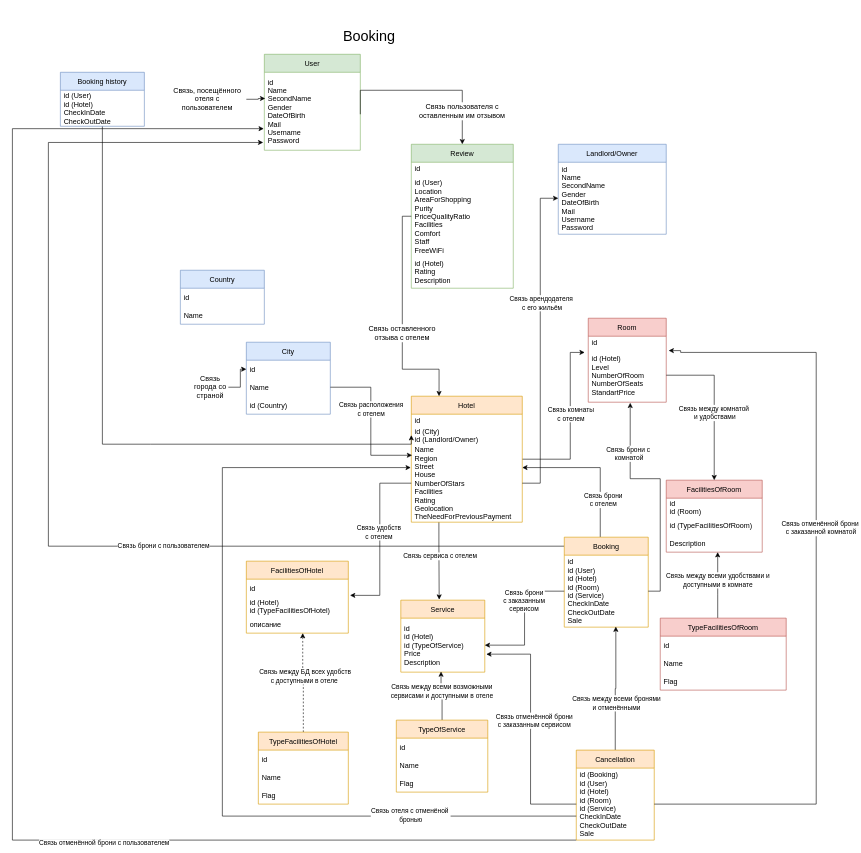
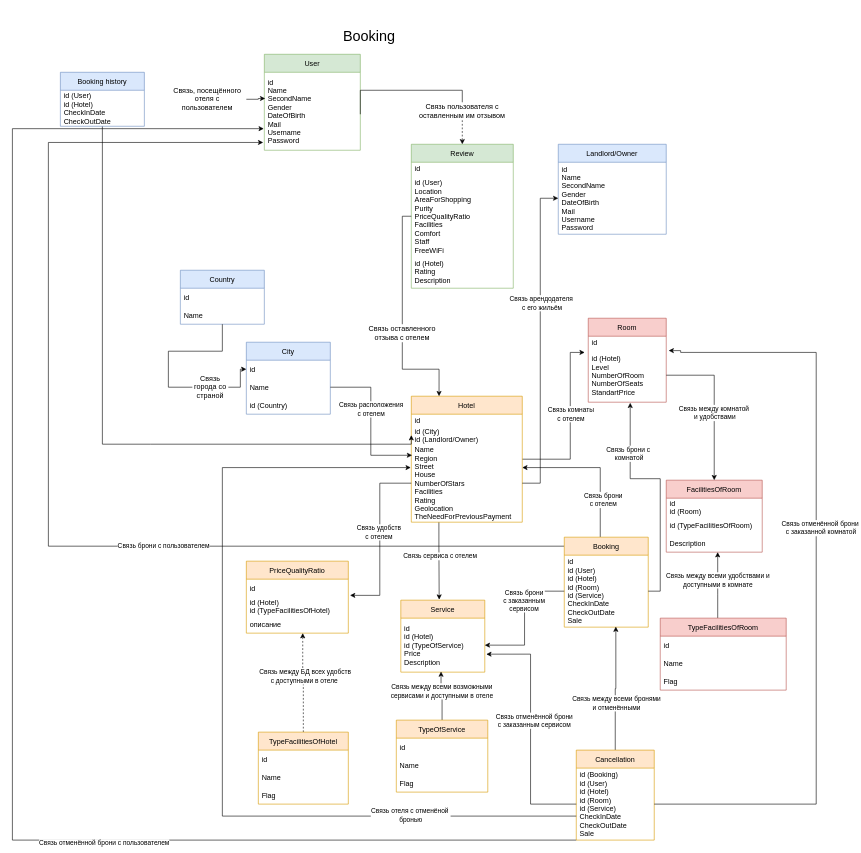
- <mxCell id="29" style="edgeStyle=orthogonalEdgeStyle;rounded=0;orthogonalLoop=1;jettySize=auto;html=1;entryX=0.5;entryY=0;entryDx=0;entryDy=0;startArrow=none;" edge="1" parent="1" source="86" target="25"><mxGeometry relative="1" as="geometry"><mxPoint x="600" y="190" as="sourcePoint" /></mxGeometry></mxCell>
+ <mxCell id="29" style="edgeStyle=orthogonalEdgeStyle;rounded=0;orthogonalLoop=1;jettySize=auto;html=1;entryX=0.5;entryY=0;entryDx=0;entryDy=0;startArrow=none;dashed=1;" edge="1" parent="1" source="86" target="25"><mxGeometry relative="1" as="geometry"><mxPoint x="600" y="190" as="sourcePoint" /></mxGeometry></mxCell>
+ <mxCell id="89" value="" style="edgeStyle=orthogonalEdgeStyle;rounded=0;orthogonalLoop=1;jettySize=auto;html=1;entryX=0;entryY=0.5;entryDx=0;entryDy=0;endArrow=none;" edge="1" parent="1" source="50" target="88"><mxGeometry relative="1" as="geometry"><mxPoint x="170" y="825" as="sourcePoint" /><mxPoint x="290" y="825" as="targetPoint" /></mxGeometry></mxCell>
- <mxCell id="31" value="FacilitiesOfHotel" style="swimlane;fontStyle=0;childLayout=stackLayout;horizontal=1;startSize=30;horizontalStack=0;resizeParent=1;resizeParentMax=0;resizeLast=0;collapsible=1;marginBottom=0;strokeWidth=1;fillColor=#ffe6cc;strokeColor=#d79b00;" vertex="1" parent="1"><mxGeometry x="410" y="935" width="170" height="120" as="geometry" /></mxCell>
+ <mxCell id="31" value="PriceQualityRatio" style="swimlane;fontStyle=0;childLayout=stackLayout;horizontal=1;startSize=30;horizontalStack=0;resizeParent=1;resizeParentMax=0;resizeLast=0;collapsible=1;marginBottom=0;strokeWidth=1;fillColor=#ffe6cc;strokeColor=#d79b00;" vertex="1" parent="1"><mxGeometry x="410" y="935" width="170" height="120" as="geometry" /></mxCell>
